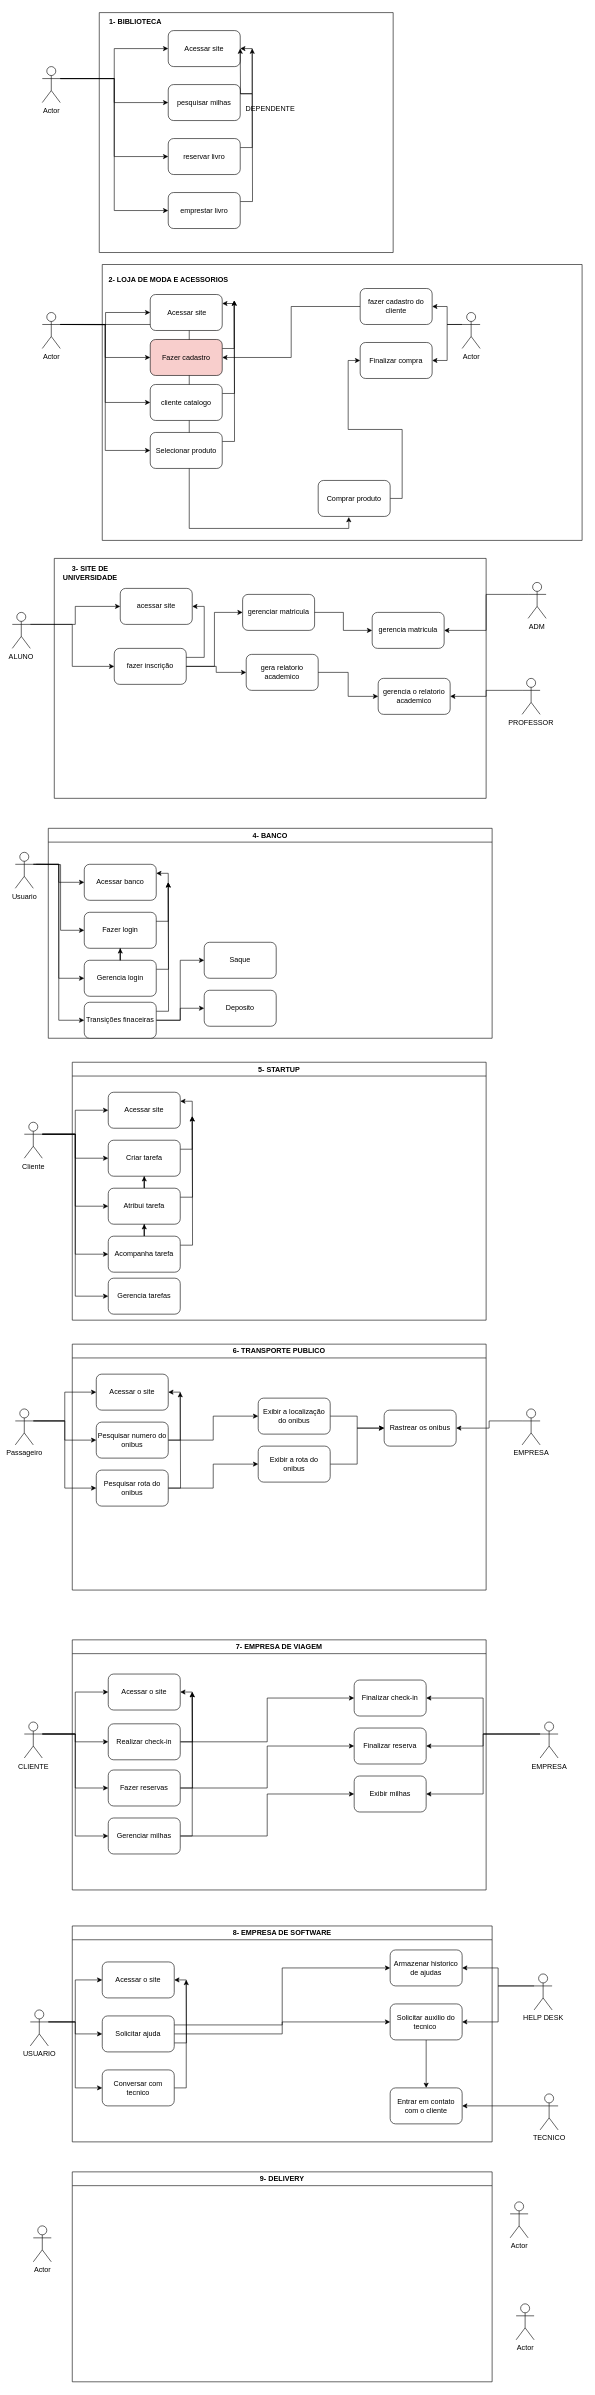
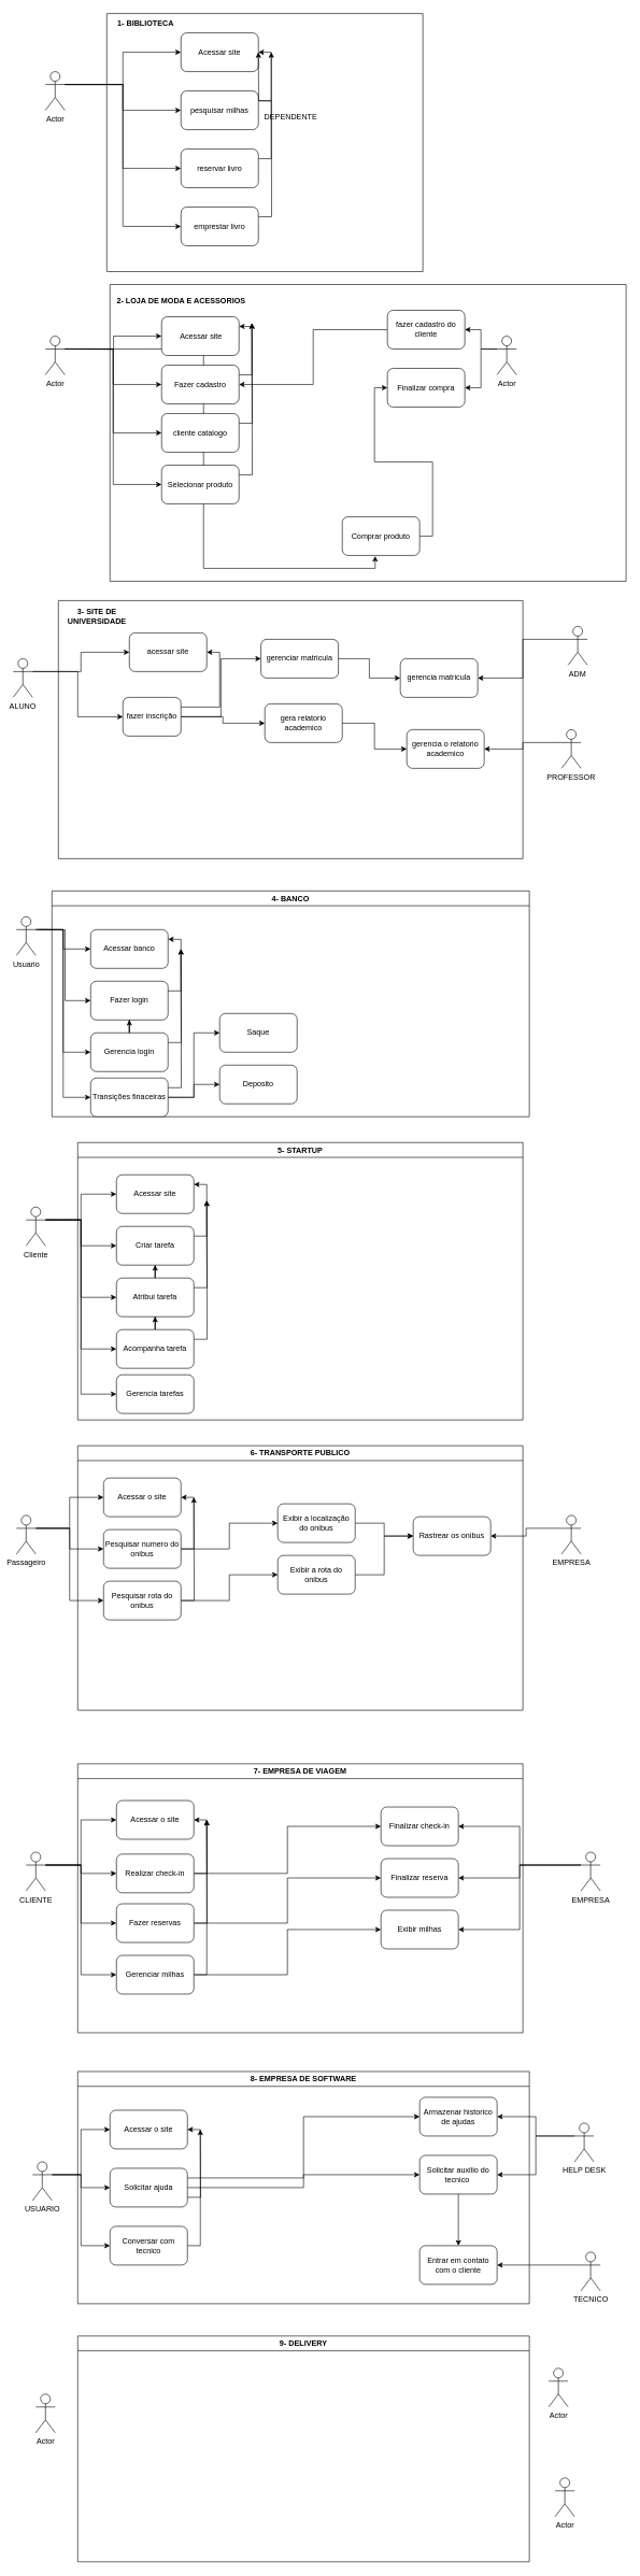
- <mxCell id="27" value="Fazer cadastro" style="rounded=1;whiteSpace=wrap;html=1;fillColor=#f8cecc;" parent="1" vertex="1"><mxGeometry x="250" y="565" width="120" height="60" as="geometry" /></mxCell>
+ <mxCell id="27" value="Fazer cadastro" style="rounded=1;whiteSpace=wrap;html=1;" parent="1" vertex="1"><mxGeometry x="250" y="565" width="120" height="60" as="geometry" /></mxCell>
- <mxCell id="52" value="fazer inscrição" style="rounded=1;whiteSpace=wrap;html=1;" parent="50" vertex="1"><mxGeometry x="100" y="150" width="120" height="60" as="geometry" /></mxCell>
+ <mxCell id="52" value="fazer inscrição" style="rounded=1;whiteSpace=wrap;html=1;" parent="50" vertex="1"><mxGeometry x="100" y="150" width="90" height="60" as="geometry" /></mxCell>
